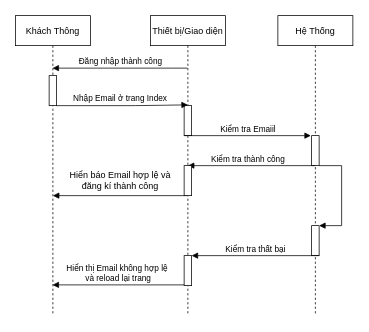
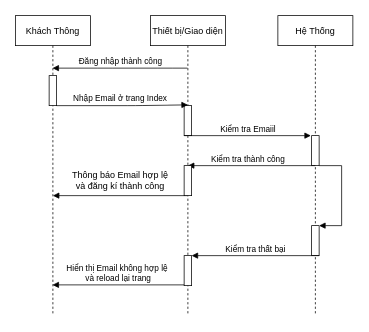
- <mxCell id="19" value="Hiển báo Email hợp lệ và đăng kí thành công" style="text;html=1;strokeColor=none;fillColor=none;align=center;verticalAlign=middle;whiteSpace=wrap;rounded=0;" vertex="1" parent="1"><mxGeometry x="90" y="230" width="140" height="20" as="geometry" /></mxCell>
+ <mxCell id="19" value="Thông báo Email hợp lệ và đăng kí thành công" style="text;html=1;strokeColor=none;fillColor=none;align=center;verticalAlign=middle;whiteSpace=wrap;rounded=0;" vertex="1" parent="1"><mxGeometry x="90" y="230" width="140" height="20" as="geometry" /></mxCell>
